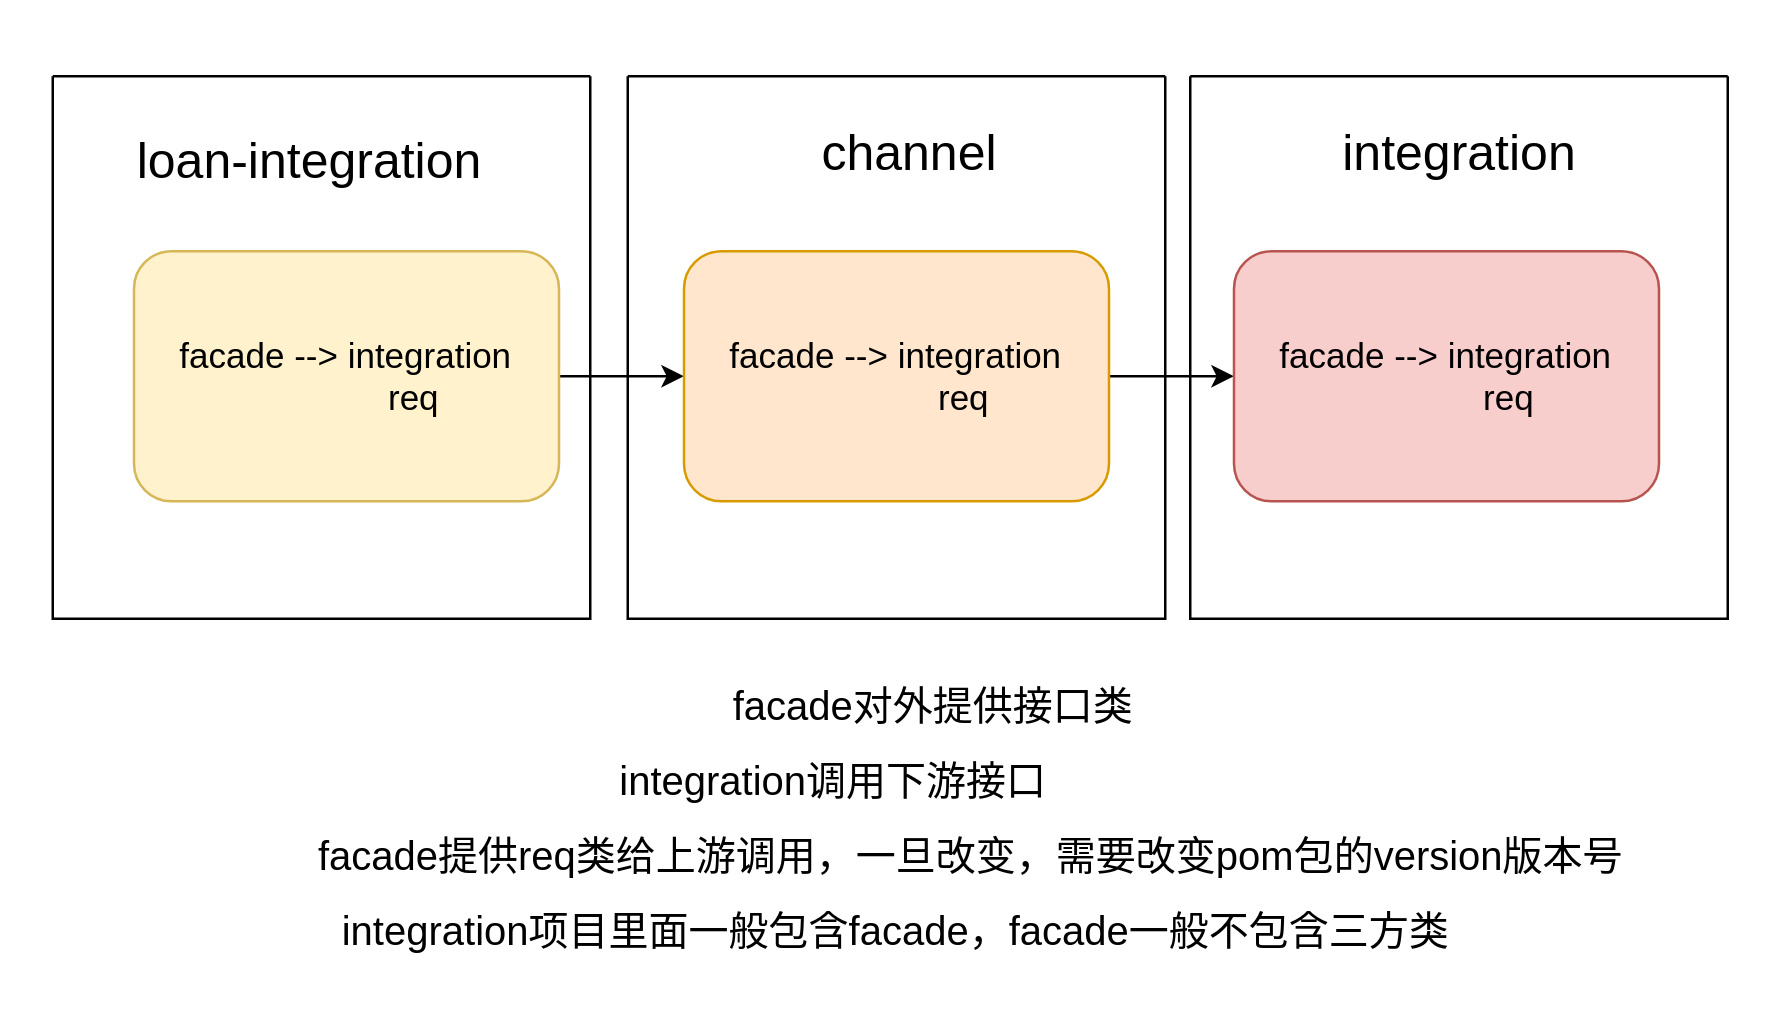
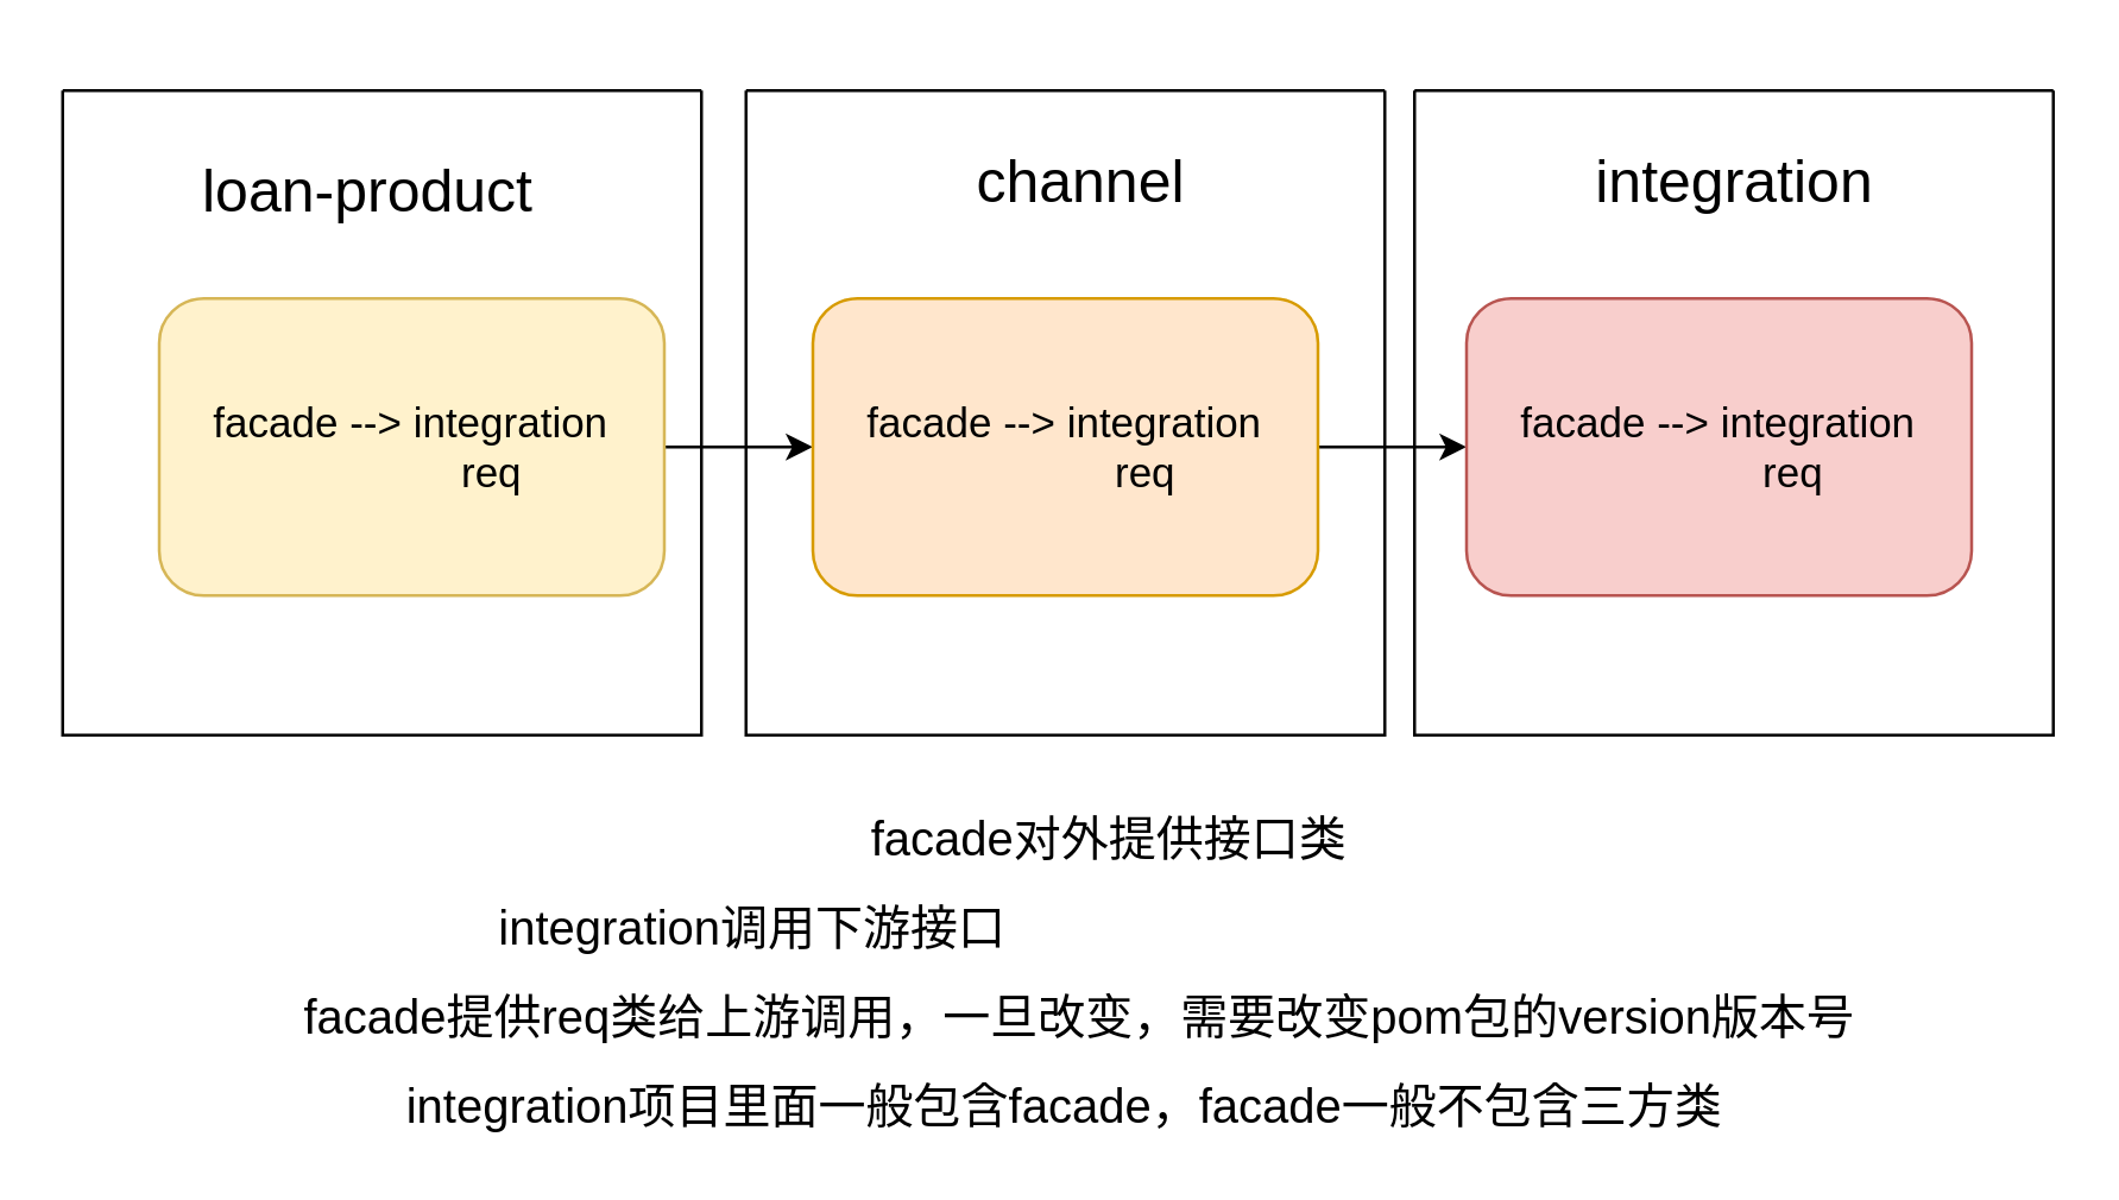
- <mxCell id="6" value="&lt;p&gt;&lt;font face=&quot;Helvetica&quot;&gt;loan-integration&lt;/font&gt;&lt;/p&gt;" style="text;html=1;align=center;verticalAlign=middle;resizable=0;points=[];autosize=1;strokeColor=none;fillColor=none;fontSize=20;fontFamily=Architects Daughter;" vertex="1" parent="1"><mxGeometry x="58" y="23" width="130" height="80" as="geometry" /></mxCell>
+ <mxCell id="6" value="&lt;p&gt;&lt;font face=&quot;Helvetica&quot;&gt;loan-product&lt;/font&gt;&lt;/p&gt;" style="text;html=1;align=center;verticalAlign=middle;resizable=0;points=[];autosize=1;strokeColor=none;fillColor=none;fontSize=20;fontFamily=Architects Daughter;" vertex="1" parent="1"><mxGeometry x="58" y="23" width="130" height="80" as="geometry" /></mxCell>
- <mxCell id="14" value="&lt;p&gt;&lt;font style=&quot;font-size: 16px;&quot; face=&quot;Helvetica&quot;&gt;integration调用下游接口&lt;/font&gt;&lt;/p&gt;" style="text;html=1;strokeColor=none;fillColor=none;align=center;verticalAlign=middle;whiteSpace=wrap;rounded=0;fontSize=20;fontFamily=Architects Daughter;" vertex="1" parent="1"><mxGeometry x="223" y="300" width="220" height="20" as="geometry" /></mxCell>
+ <mxCell id="14" value="&lt;p&gt;&lt;font style=&quot;font-size: 16px;&quot; face=&quot;Helvetica&quot;&gt;integration调用下游接口&lt;/font&gt;&lt;/p&gt;" style="text;html=1;strokeColor=none;fillColor=none;align=center;verticalAlign=middle;whiteSpace=wrap;rounded=0;fontSize=20;fontFamily=Architects Daughter;" vertex="1" parent="1"><mxGeometry x="143" y="300" width="220" height="20" as="geometry" /></mxCell>
- <mxCell id="15" value="&lt;p&gt;&lt;font face=&quot;Helvetica&quot;&gt;&lt;span style=&quot;font-size: 16px;&quot;&gt;facade提供req类给上游调用，一旦改变，需要改变pom包的version版本号&lt;/span&gt;&lt;/font&gt;&lt;/p&gt;" style="text;html=1;strokeColor=none;fillColor=none;align=center;verticalAlign=middle;whiteSpace=wrap;rounded=0;fontSize=20;fontFamily=Architects Daughter;" vertex="1" parent="1"><mxGeometry x="118" y="330" width="540" height="20" as="geometry" /></mxCell>
+ <mxCell id="15" value="&lt;p&gt;&lt;font face=&quot;Helvetica&quot;&gt;&lt;span style=&quot;font-size: 16px;&quot;&gt;facade提供req类给上游调用，一旦改变，需要改变pom包的version版本号&lt;/span&gt;&lt;/font&gt;&lt;/p&gt;" style="text;html=1;strokeColor=none;fillColor=none;align=center;verticalAlign=middle;whiteSpace=wrap;rounded=0;fontSize=20;fontFamily=Architects Daughter;" vertex="1" parent="1"><mxGeometry x="93" y="330" width="540" height="20" as="geometry" /></mxCell>
